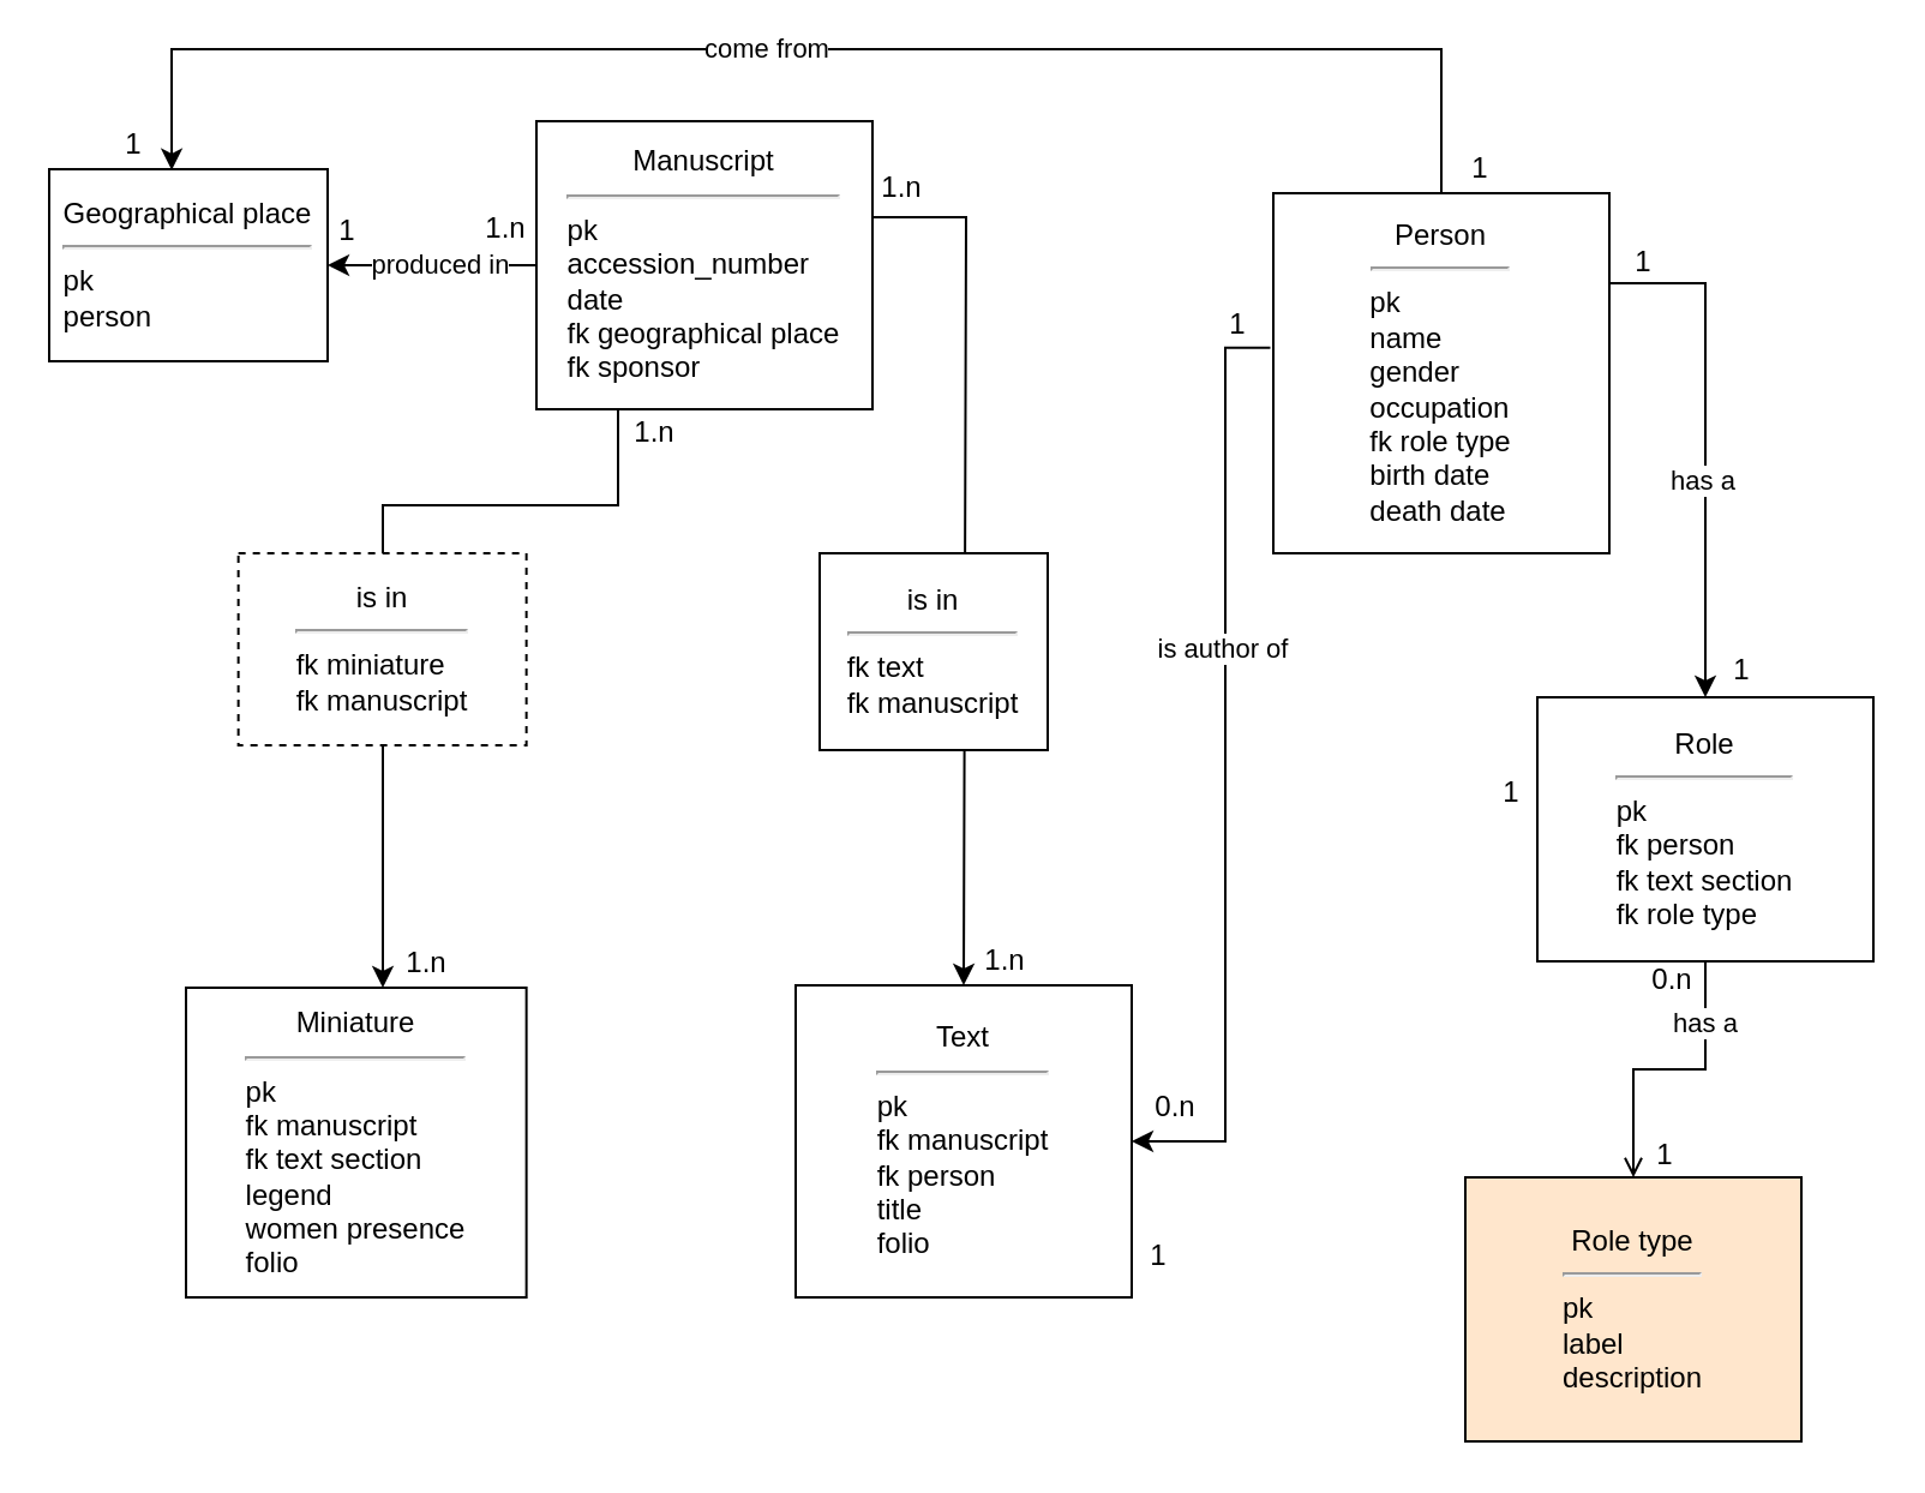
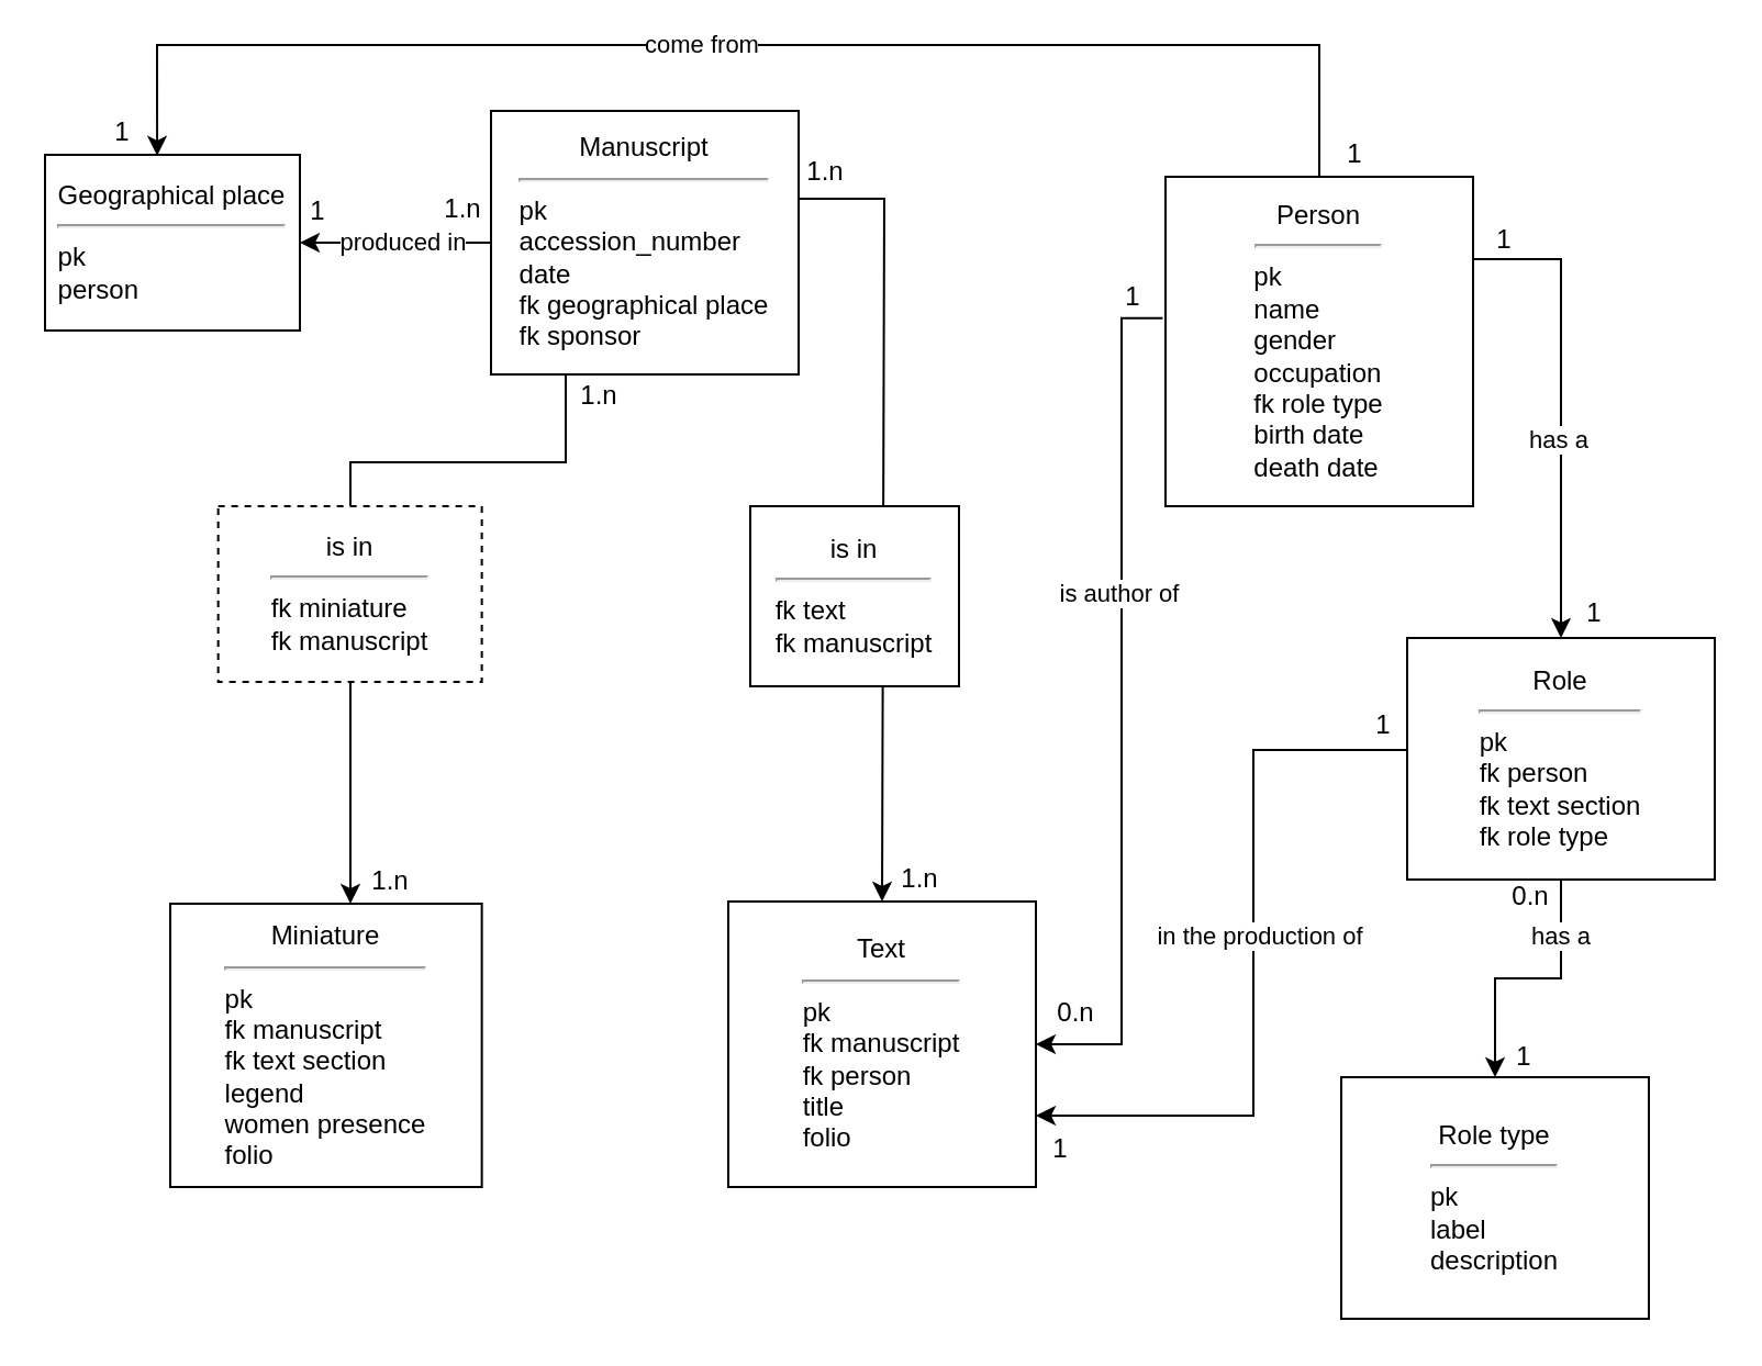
+ <mxCell id="7" style="edgeStyle=orthogonalEdgeStyle;rounded=0;orthogonalLoop=1;jettySize=auto;html=1;exitX=0;exitY=0.5;exitDx=0;exitDy=0;entryX=1;entryY=0.75;entryDx=0;entryDy=0;" edge="1" parent="1" source="11" target="13"><mxGeometry relative="1" as="geometry"><Array as="points"><mxPoint x="570" y="341" /><mxPoint x="570" y="507" /></Array></mxGeometry></mxCell>
+ <mxCell id="8" value="in the production of" style="edgeLabel;html=1;align=center;verticalAlign=middle;resizable=0;points=[];" vertex="1" connectable="0" parent="7"><mxGeometry x="-0.072" y="2" relative="1" as="geometry"><mxPoint as="offset" /></mxGeometry></mxCell>
- <mxCell id="9" style="edgeStyle=orthogonalEdgeStyle;rounded=0;orthogonalLoop=1;jettySize=auto;html=1;exitX=0.5;exitY=1;exitDx=0;exitDy=0;entryX=0.5;entryY=0;entryDx=0;entryDy=0;endArrow=open;" edge="1" parent="1" source="11" target="25"><mxGeometry relative="1" as="geometry" /></mxCell>
+ <mxCell id="9" style="edgeStyle=orthogonalEdgeStyle;rounded=0;orthogonalLoop=1;jettySize=auto;html=1;exitX=0.5;exitY=1;exitDx=0;exitDy=0;entryX=0.5;entryY=0;entryDx=0;entryDy=0;" edge="1" parent="1" source="11" target="25"><mxGeometry relative="1" as="geometry" /></mxCell>
- <mxCell id="25" value="&lt;div&gt;Role type&lt;br&gt;&lt;/div&gt;&lt;div&gt;&lt;hr&gt;&lt;/div&gt;&lt;div align=&quot;left&quot;&gt;pk&lt;br&gt;&lt;/div&gt;&lt;div align=&quot;left&quot;&gt;label&lt;/div&gt;&lt;div align=&quot;left&quot;&gt;description&lt;br&gt;&lt;/div&gt;" style="rounded=0;whiteSpace=wrap;html=1;fillColor=#ffe6cc;" vertex="1" parent="1"><mxGeometry x="610" y="490" width="140" height="110" as="geometry" /></mxCell>
+ <mxCell id="25" value="&lt;div&gt;Role type&lt;br&gt;&lt;/div&gt;&lt;div&gt;&lt;hr&gt;&lt;/div&gt;&lt;div align=&quot;left&quot;&gt;pk&lt;br&gt;&lt;/div&gt;&lt;div align=&quot;left&quot;&gt;label&lt;/div&gt;&lt;div align=&quot;left&quot;&gt;description&lt;br&gt;&lt;/div&gt;" style="rounded=0;whiteSpace=wrap;html=1;" vertex="1" parent="1"><mxGeometry x="610" y="490" width="140" height="110" as="geometry" /></mxCell>
